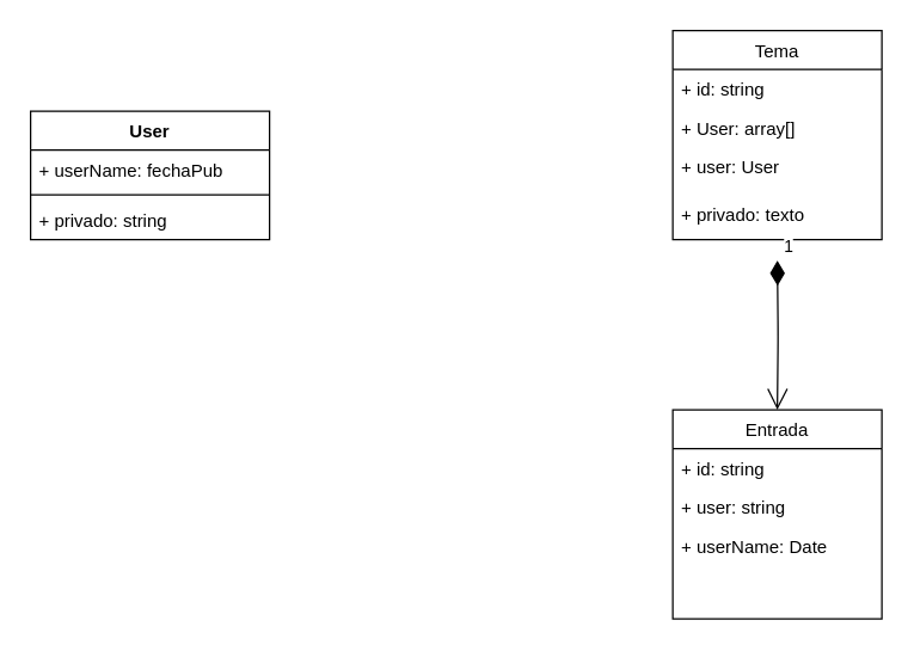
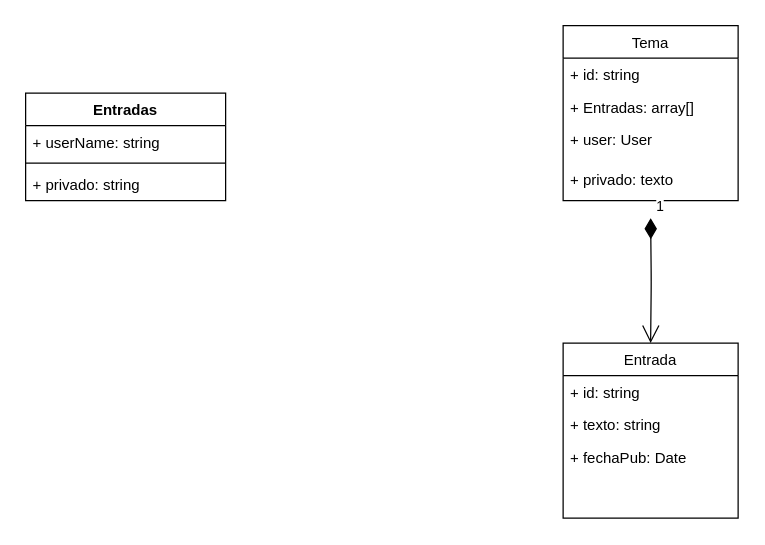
- <mxCell id="8" value="+ User: array[]" style="text;strokeColor=none;fillColor=none;align=left;verticalAlign=top;spacingLeft=4;spacingRight=4;overflow=hidden;rotatable=0;points=[[0,0.5],[1,0.5]];portConstraint=eastwest;" vertex="1" parent="6"><mxGeometry y="52" width="140" height="26" as="geometry" /></mxCell>
+ <mxCell id="8" value="+ Entradas: array[]" style="text;strokeColor=none;fillColor=none;align=left;verticalAlign=top;spacingLeft=4;spacingRight=4;overflow=hidden;rotatable=0;points=[[0,0.5],[1,0.5]];portConstraint=eastwest;" vertex="1" parent="6"><mxGeometry y="52" width="140" height="26" as="geometry" /></mxCell>
- <mxCell id="2" value="User" style="swimlane;fontStyle=1;align=center;verticalAlign=top;childLayout=stackLayout;horizontal=1;startSize=26;horizontalStack=0;resizeParent=1;resizeParentMax=0;resizeLast=0;collapsible=1;marginBottom=0;" vertex="1" parent="1"><mxGeometry x="20" y="74" width="160" height="86" as="geometry" /></mxCell>
+ <mxCell id="2" value="Entradas" style="swimlane;fontStyle=1;align=center;verticalAlign=top;childLayout=stackLayout;horizontal=1;startSize=26;horizontalStack=0;resizeParent=1;resizeParentMax=0;resizeLast=0;collapsible=1;marginBottom=0;" vertex="1" parent="1"><mxGeometry x="20" y="74" width="160" height="86" as="geometry" /></mxCell>
- <mxCell id="3" value="+ userName: fechaPub" style="text;strokeColor=none;fillColor=none;align=left;verticalAlign=top;spacingLeft=4;spacingRight=4;overflow=hidden;rotatable=0;points=[[0,0.5],[1,0.5]];portConstraint=eastwest;" vertex="1" parent="2"><mxGeometry y="26" width="160" height="26" as="geometry" /></mxCell>
+ <mxCell id="3" value="+ userName: string" style="text;strokeColor=none;fillColor=none;align=left;verticalAlign=top;spacingLeft=4;spacingRight=4;overflow=hidden;rotatable=0;points=[[0,0.5],[1,0.5]];portConstraint=eastwest;" vertex="1" parent="2"><mxGeometry y="26" width="160" height="26" as="geometry" /></mxCell>
- <mxCell id="13" value="+ user: string" style="text;strokeColor=none;fillColor=none;align=left;verticalAlign=top;spacingLeft=4;spacingRight=4;overflow=hidden;rotatable=0;points=[[0,0.5],[1,0.5]];portConstraint=eastwest;" vertex="1" parent="11"><mxGeometry y="52" width="140" height="26" as="geometry" /></mxCell>
+ <mxCell id="13" value="+ texto: string" style="text;strokeColor=none;fillColor=none;align=left;verticalAlign=top;spacingLeft=4;spacingRight=4;overflow=hidden;rotatable=0;points=[[0,0.5],[1,0.5]];portConstraint=eastwest;" vertex="1" parent="11"><mxGeometry y="52" width="140" height="26" as="geometry" /></mxCell>
- <mxCell id="14" value="+ userName: Date" style="text;strokeColor=none;fillColor=none;align=left;verticalAlign=top;spacingLeft=4;spacingRight=4;overflow=hidden;rotatable=0;points=[[0,0.5],[1,0.5]];portConstraint=eastwest;" vertex="1" parent="11"><mxGeometry y="78" width="140" height="62" as="geometry" /></mxCell>
+ <mxCell id="14" value="+ fechaPub: Date" style="text;strokeColor=none;fillColor=none;align=left;verticalAlign=top;spacingLeft=4;spacingRight=4;overflow=hidden;rotatable=0;points=[[0,0.5],[1,0.5]];portConstraint=eastwest;" vertex="1" parent="11"><mxGeometry y="78" width="140" height="62" as="geometry" /></mxCell>
